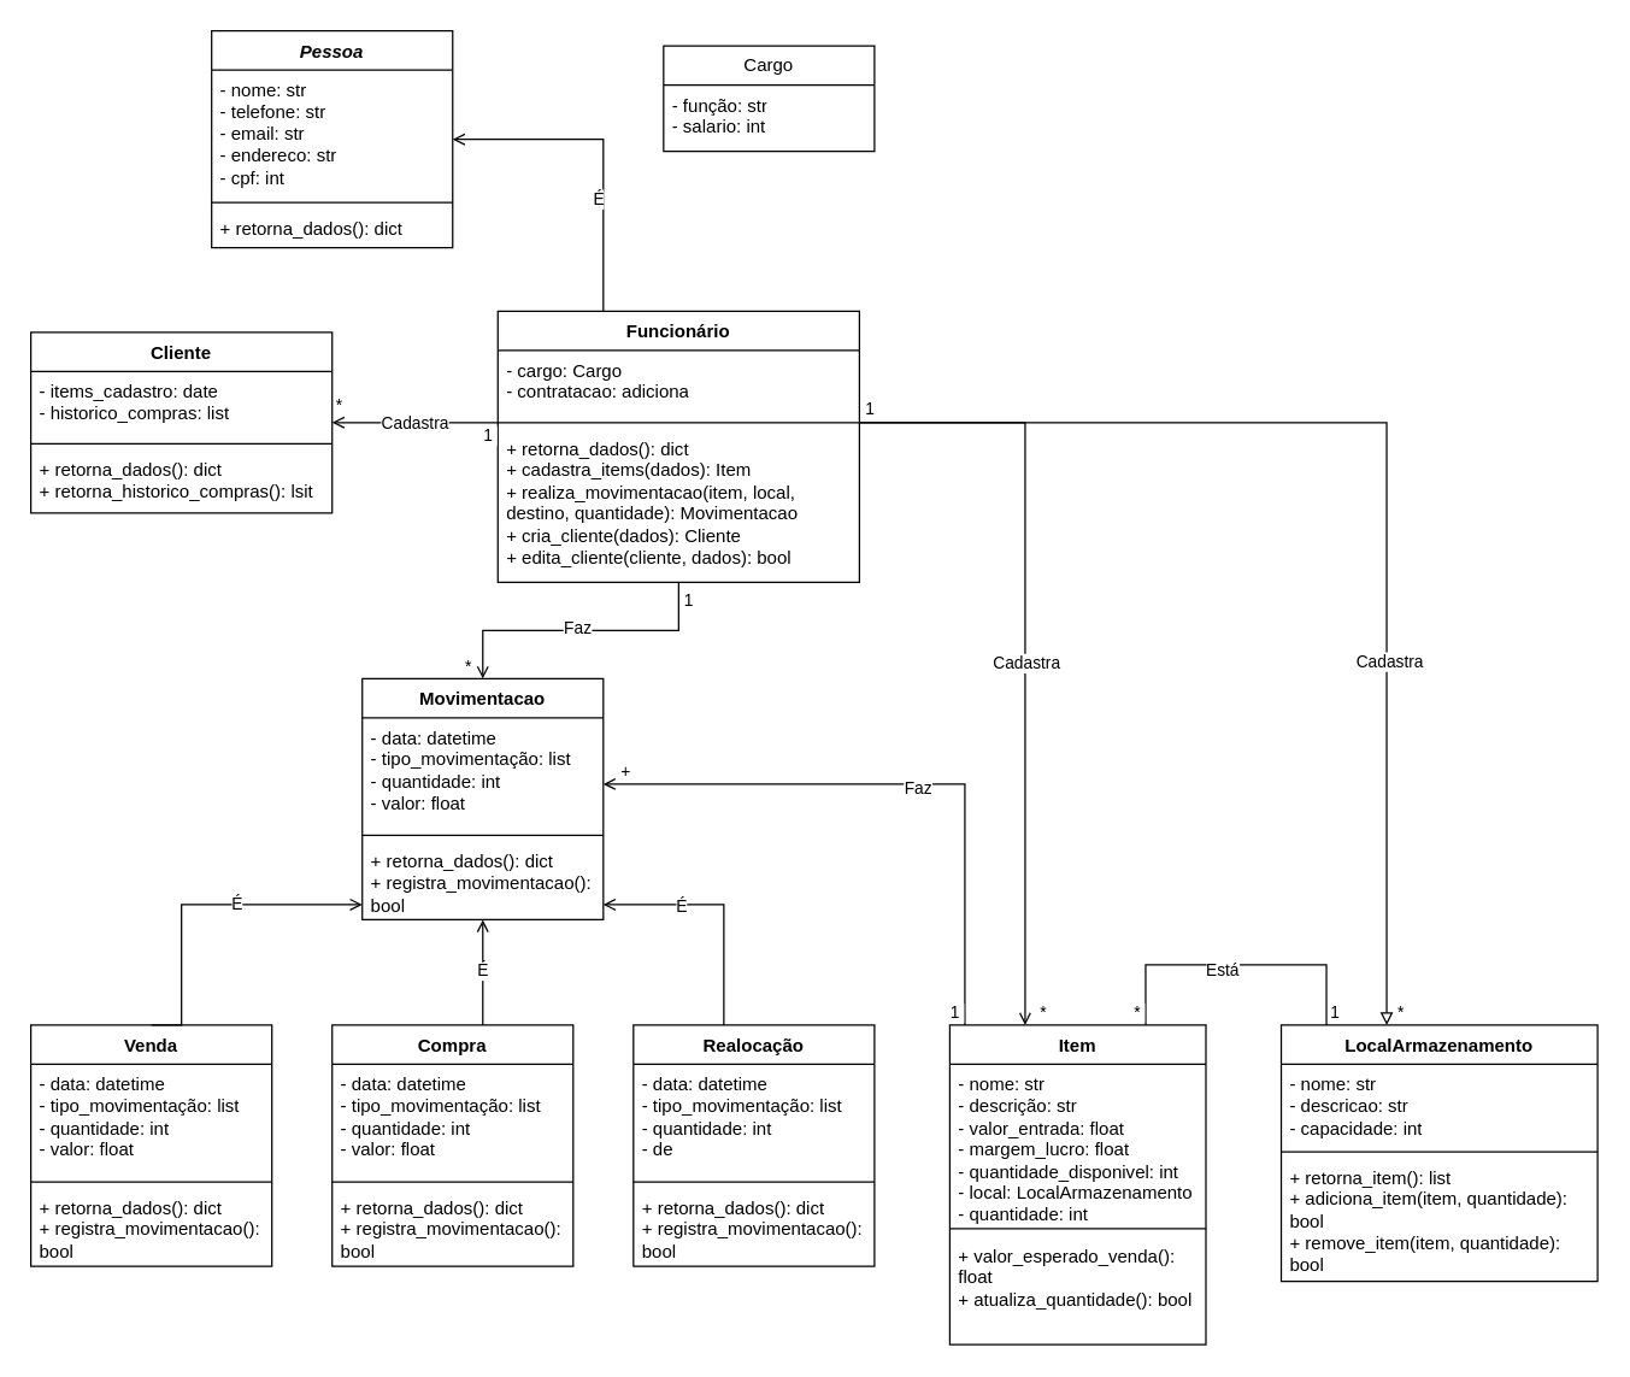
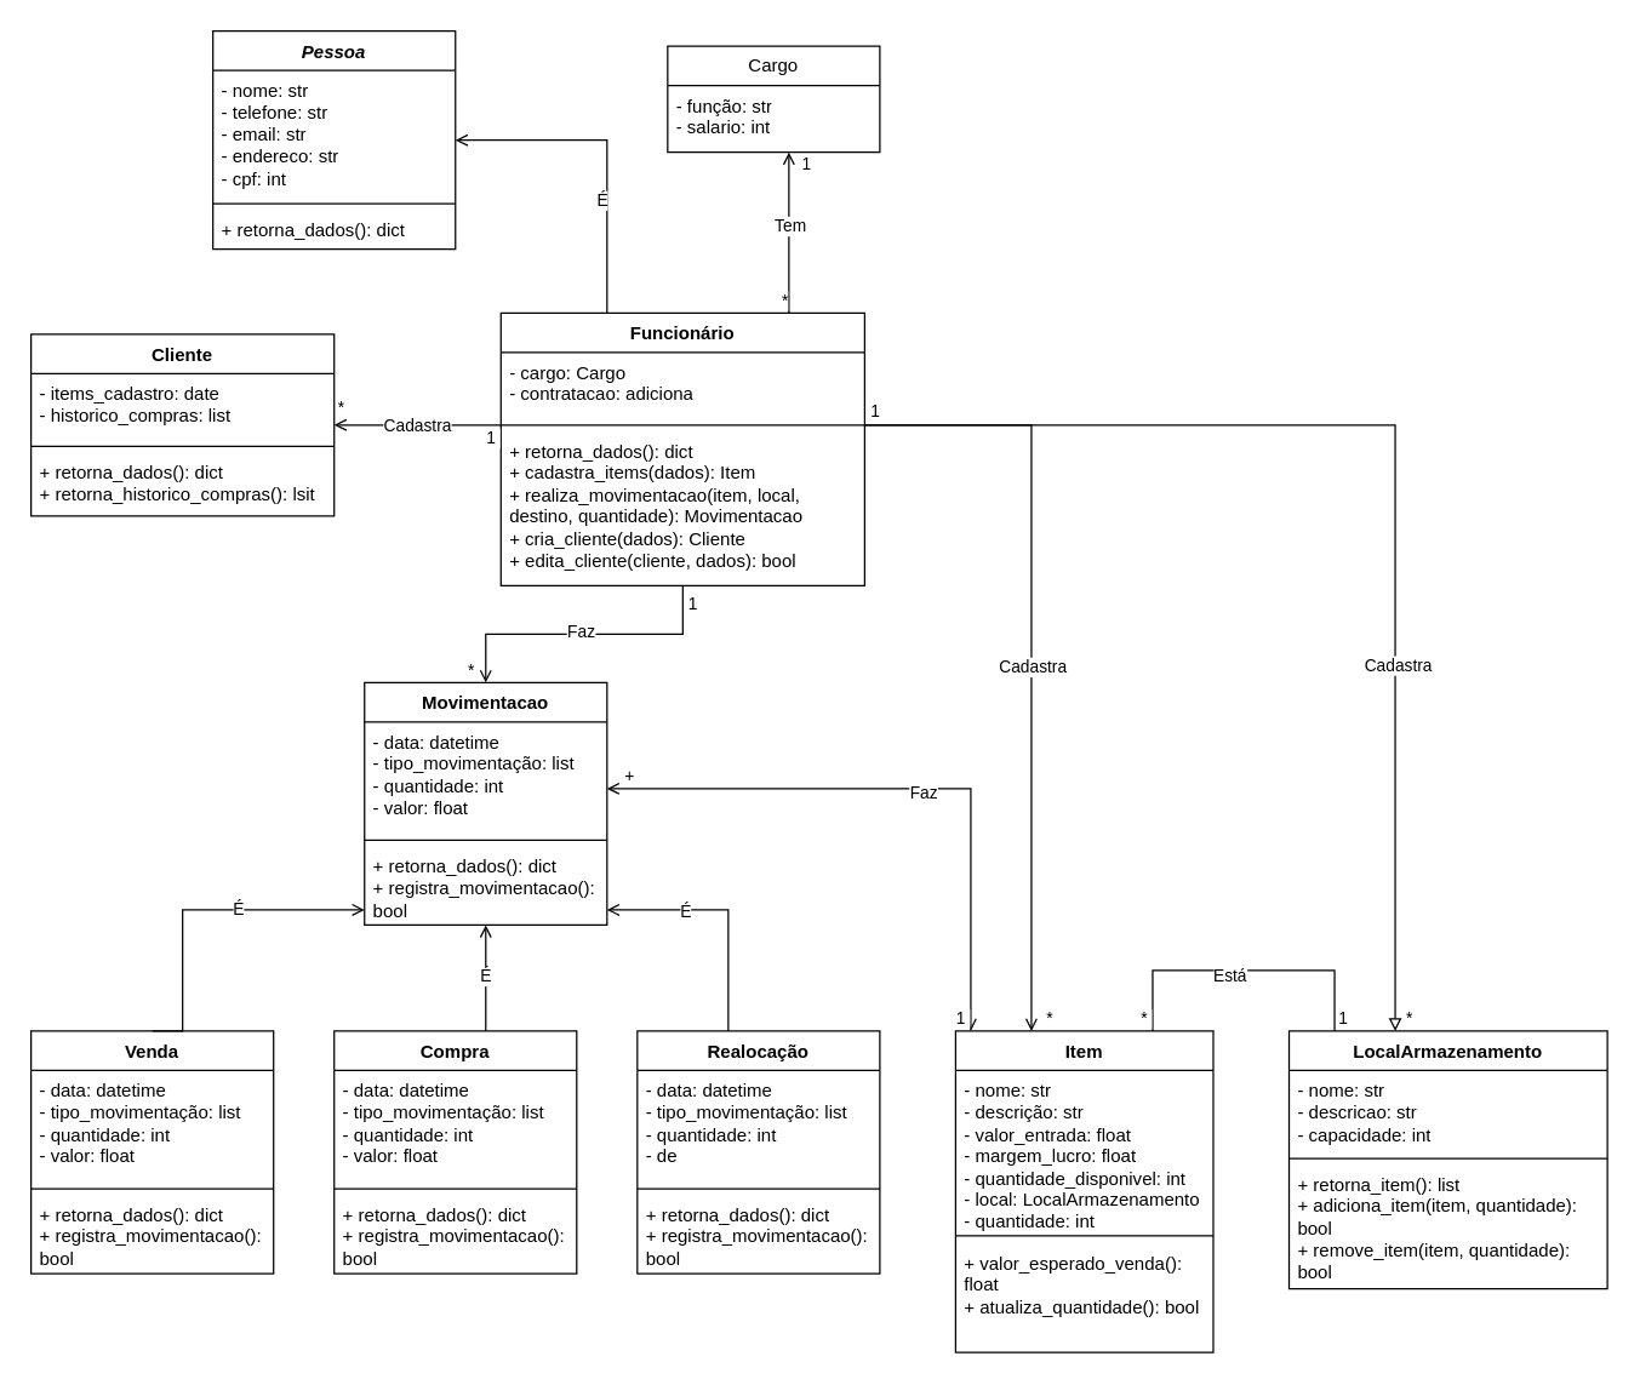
+ <mxCell id="64" value="" style="endArrow=none;html=1;edgeStyle=orthogonalEdgeStyle;rounded=0;startArrow=open;startFill=0;" edge="1" parent="1" source="14" target="10"><mxGeometry relative="1" as="geometry"><mxPoint x="470" y="160" as="sourcePoint" /><mxPoint x="630" y="160" as="targetPoint" /><Array as="points"><mxPoint x="520" y="130" /><mxPoint x="520" y="130" /></Array></mxGeometry></mxCell>
+ <mxCell id="65" value="1" style="edgeLabel;resizable=0;html=1;align=left;verticalAlign=bottom;" connectable="0" vertex="1" parent="64"><mxGeometry x="-1" relative="1" as="geometry"><mxPoint x="7" y="16" as="offset" /></mxGeometry></mxCell>
+ <mxCell id="66" value="*" style="edgeLabel;resizable=0;html=1;align=right;verticalAlign=bottom;" connectable="0" vertex="1" parent="64"><mxGeometry x="1" relative="1" as="geometry" /></mxCell>
+ <mxCell id="67" value="Tem" style="edgeLabel;html=1;align=center;verticalAlign=middle;resizable=0;points=[];" vertex="1" connectable="0" parent="64"><mxGeometry x="-0.091" relative="1" as="geometry"><mxPoint as="offset" /></mxGeometry></mxCell>
- <mxCell id="44" value="" style="endArrow=none;html=1;edgeStyle=orthogonalEdgeStyle;rounded=0;startArrow=open;startFill=0;" edge="1" parent="1" source="24" target="20"><mxGeometry relative="1" as="geometry"><mxPoint x="650" y="560" as="sourcePoint" /><mxPoint x="810" y="560" as="targetPoint" /><Array as="points"><mxPoint x="640" y="520" /></Array></mxGeometry></mxCell>
+ <mxCell id="44" value="" style="endArrow=open;html=1;edgeStyle=orthogonalEdgeStyle;rounded=0;startArrow=open;startFill=0;" edge="1" parent="1" source="24" target="20"><mxGeometry relative="1" as="geometry"><mxPoint x="650" y="560" as="sourcePoint" /><mxPoint x="810" y="560" as="targetPoint" /><Array as="points"><mxPoint x="640" y="520" /></Array></mxGeometry></mxCell>
